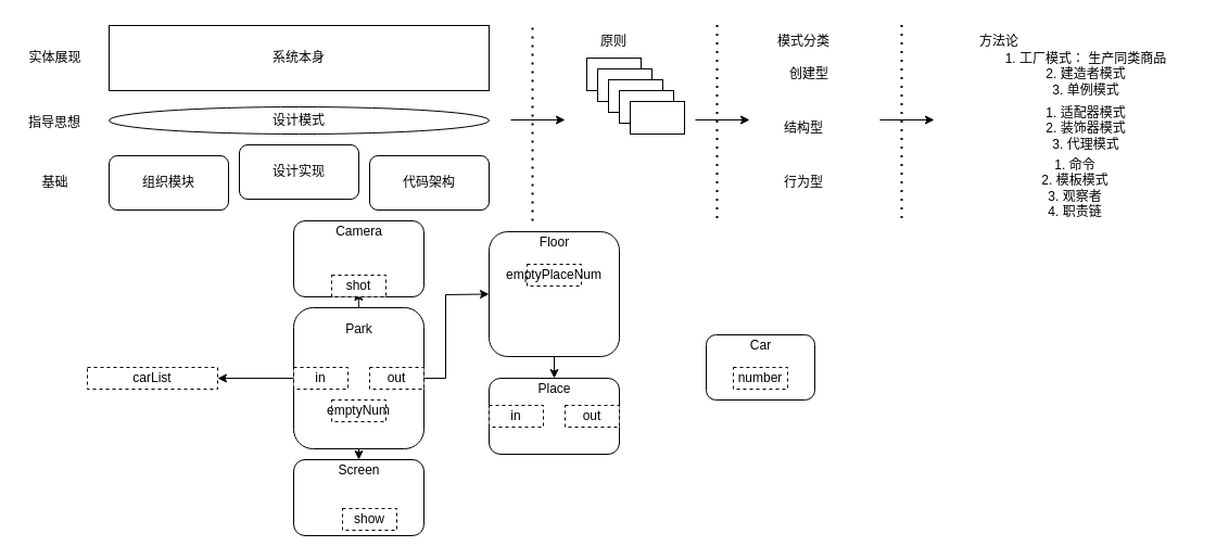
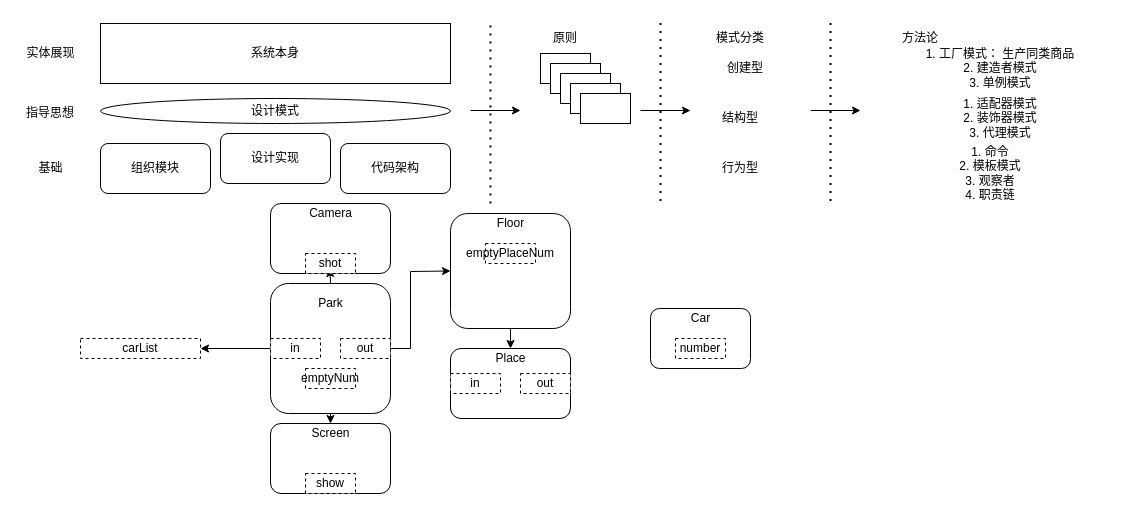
- <mxCell id="47" value="show" style="rounded=0;whiteSpace=wrap;html=1;dashed=1;" vertex="1" parent="1"><mxGeometry x="315" y="468" width="50" height="20" as="geometry" /></mxCell>
+ <mxCell id="47" value="show" style="rounded=0;whiteSpace=wrap;html=1;dashed=1;" vertex="1" parent="1"><mxGeometry x="305" y="473" width="50" height="20" as="geometry" /></mxCell>
